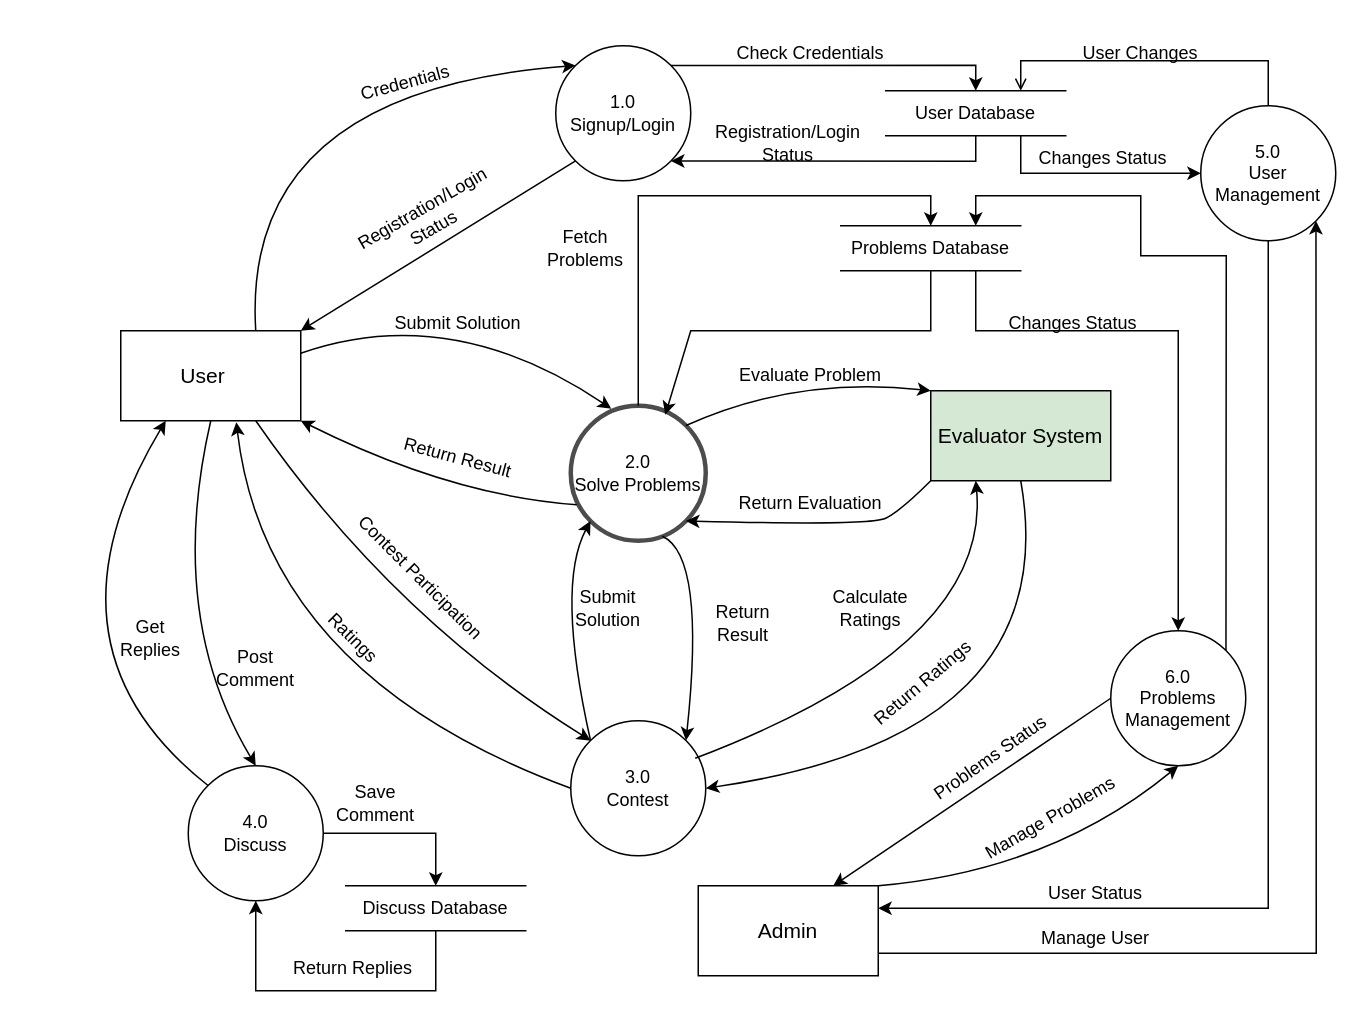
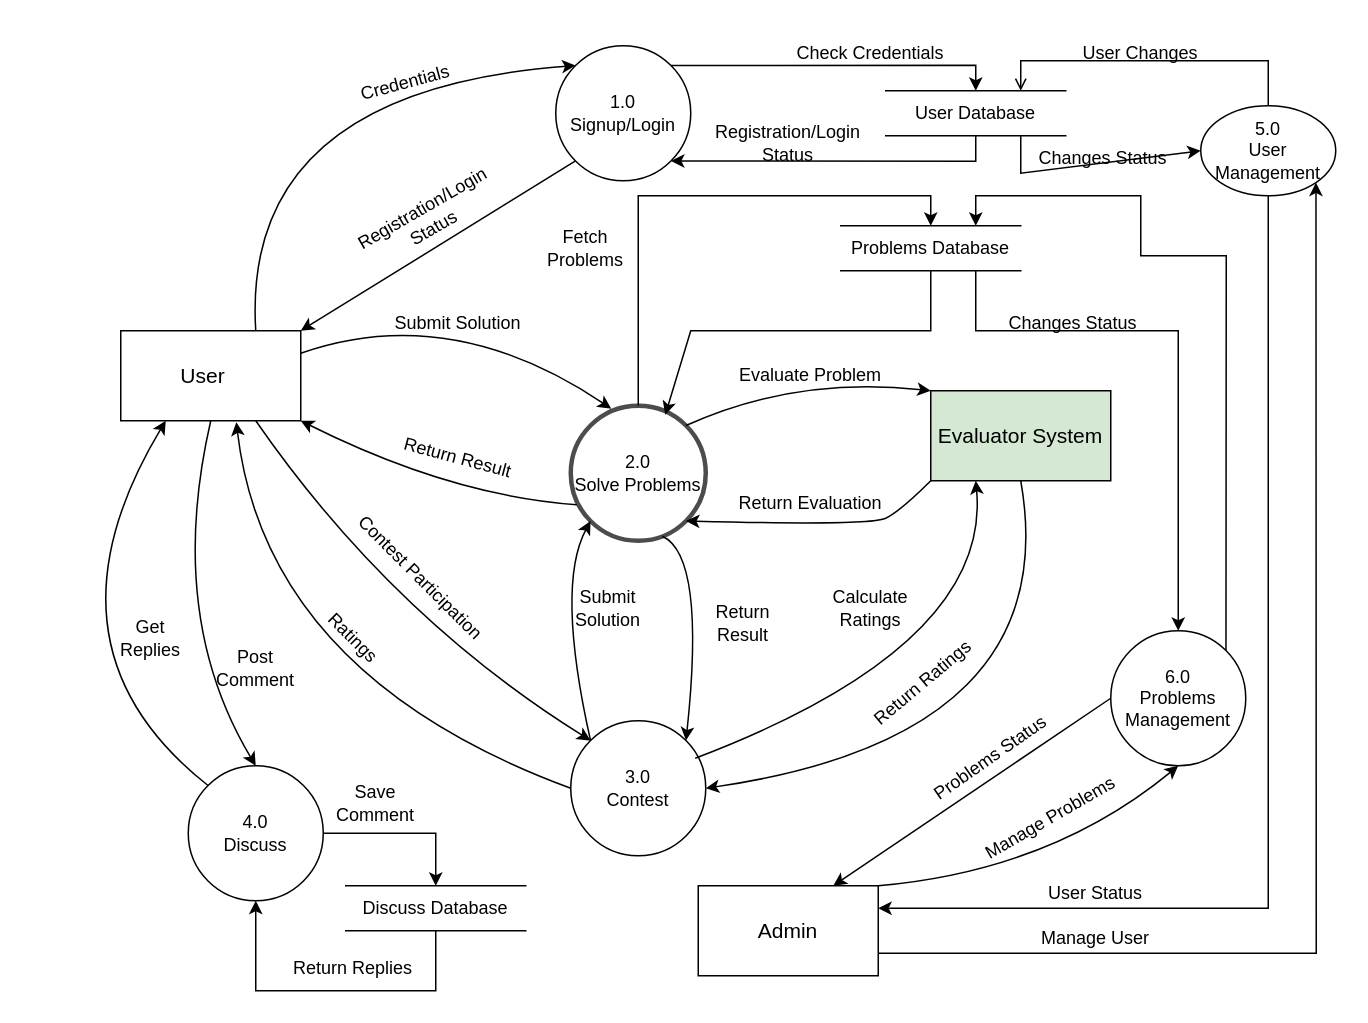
- <mxCell id="9" value="Check Credentials" style="text;html=1;align=center;verticalAlign=middle;whiteSpace=wrap;rounded=0;" vertex="1" parent="1"><mxGeometry x="485" width="110" height="30" as="geometry" y="20" /></mxCell>
+ <mxCell id="9" value="Check Credentials" style="text;html=1;align=center;verticalAlign=middle;whiteSpace=wrap;rounded=0;" vertex="1" parent="1"><mxGeometry x="525" y="20" width="110" height="30" as="geometry" /></mxCell>
- <mxCell id="53" value="5.0&lt;div&gt;User Management&lt;/div&gt;" style="ellipse;whiteSpace=wrap;html=1;aspect=fixed;" vertex="1" parent="1"><mxGeometry x="800" y="70" width="90" height="90" as="geometry" /></mxCell>
+ <mxCell id="53" value="5.0&lt;div&gt;User Management&lt;/div&gt;" style="ellipse;whiteSpace=wrap;html=1;aspect=fixed;" vertex="1" parent="1"><mxGeometry x="800" y="70" width="90" height="60" as="geometry" /></mxCell>
